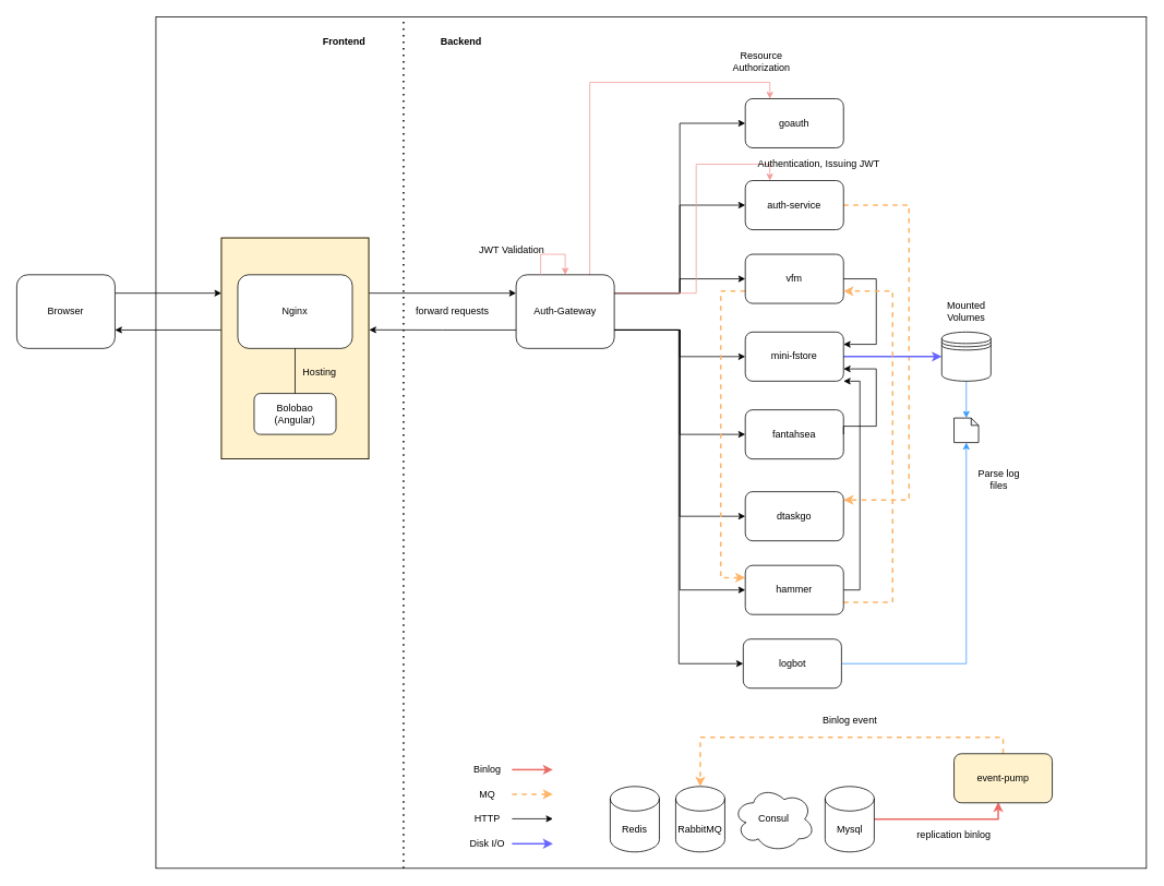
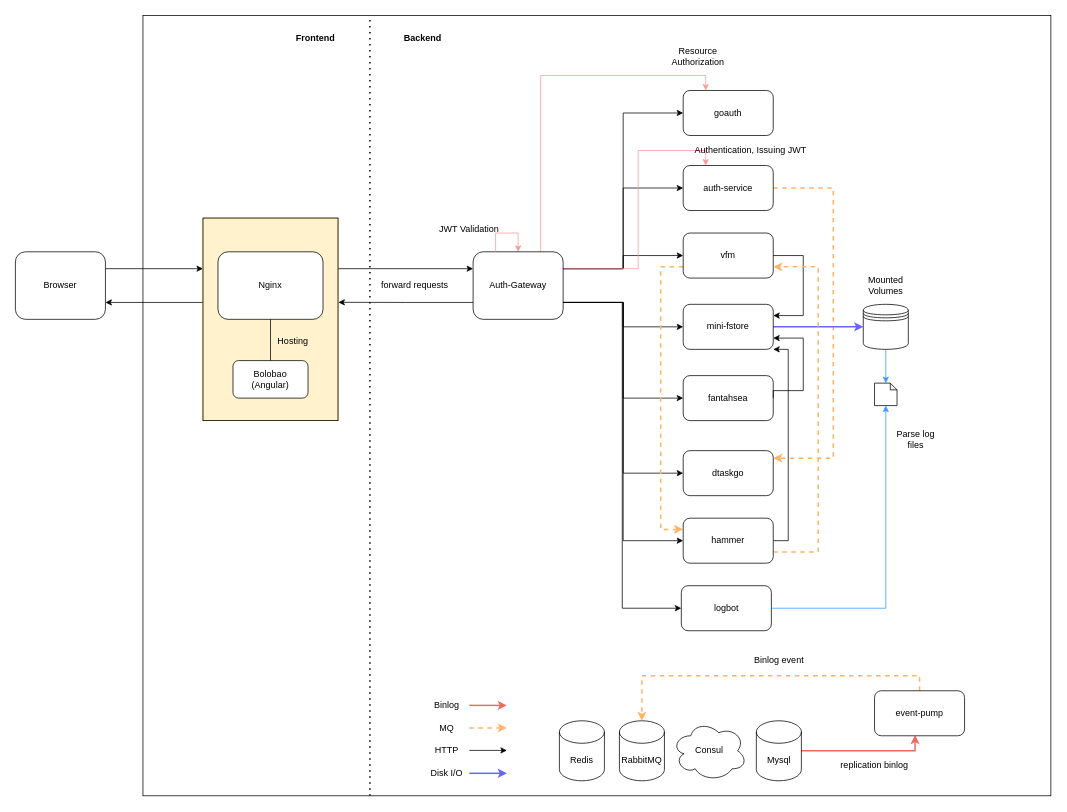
- <mxCell id="66" value="event-pump" style="rounded=1;whiteSpace=wrap;html=1;fillColor=#fff2cc;" vertex="1" parent="1"><mxGeometry x="1165" y="920" width="120" height="60" as="geometry" /></mxCell>
+ <mxCell id="66" value="event-pump" style="rounded=1;whiteSpace=wrap;html=1;" vertex="1" parent="1"><mxGeometry x="1165" y="920" width="120" height="60" as="geometry" /></mxCell>
